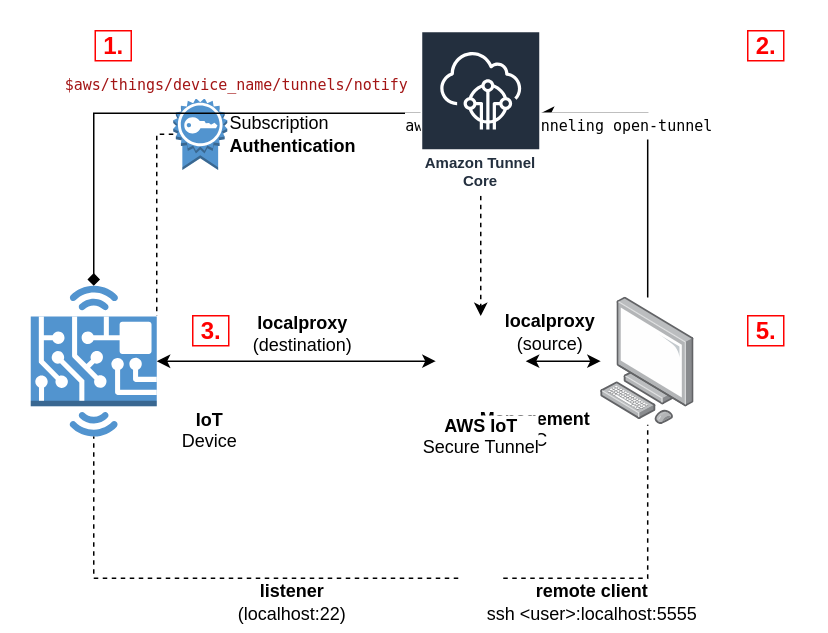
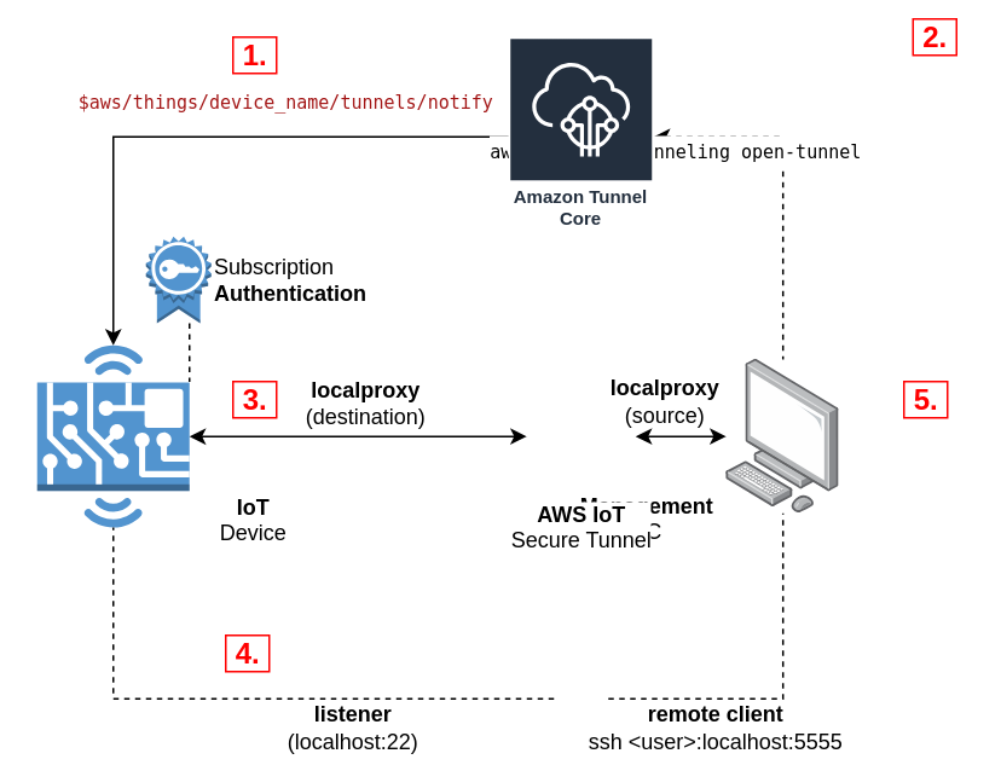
- <mxCell id="22" value="&lt;b style=&quot;font-size: 16px&quot;&gt;&lt;font color=&quot;#ff0000&quot; style=&quot;font-size: 16px&quot;&gt;&amp;nbsp;1.&amp;nbsp;&lt;/font&gt;&lt;/b&gt;" style="text;html=1;align=center;verticalAlign=middle;resizable=0;points=[];;autosize=1;fontSize=16;labelBorderColor=#FF0000;spacingLeft=0;labelBackgroundColor=none;" vertex="1" parent="1"><mxGeometry x="55" y="20" width="40" height="20" as="geometry" /></mxCell>
+ <mxCell id="22" value="&lt;b style=&quot;font-size: 16px&quot;&gt;&lt;font color=&quot;#ff0000&quot; style=&quot;font-size: 16px&quot;&gt;&amp;nbsp;1.&amp;nbsp;&lt;/font&gt;&lt;/b&gt;" style="text;html=1;align=center;verticalAlign=middle;resizable=0;points=[];;autosize=1;fontSize=16;labelBorderColor=#FF0000;spacingLeft=0;labelBackgroundColor=none;" vertex="1" parent="1"><mxGeometry x="120" y="20" width="40" height="20" as="geometry" /></mxCell>
- <mxCell id="23" value="&lt;b style=&quot;font-size: 16px&quot;&gt;&lt;font color=&quot;#ff0000&quot; style=&quot;font-size: 16px&quot;&gt;&amp;nbsp;2.&amp;nbsp;&lt;/font&gt;&lt;/b&gt;" style="text;html=1;align=center;verticalAlign=middle;resizable=0;points=[];;autosize=1;fontSize=16;labelBorderColor=#FF0000;spacingLeft=0;labelBackgroundColor=none;" vertex="1" parent="1"><mxGeometry x="490" y="20" width="40" height="20" as="geometry" /></mxCell>
+ <mxCell id="23" value="&lt;b style=&quot;font-size: 16px&quot;&gt;&lt;font color=&quot;#ff0000&quot; style=&quot;font-size: 16px&quot;&gt;&amp;nbsp;2.&amp;nbsp;&lt;/font&gt;&lt;/b&gt;" style="text;html=1;align=center;verticalAlign=middle;resizable=0;points=[];;autosize=1;fontSize=16;labelBorderColor=#FF0000;spacingLeft=0;labelBackgroundColor=none;" vertex="1" parent="1"><mxGeometry x="495" y="10" width="40" height="20" as="geometry" /></mxCell>
- <mxCell id="6" value="Subscription &lt;br&gt;&lt;b&gt;Authentication&lt;/b&gt;" style="outlineConnect=0;dashed=0;verticalLabelPosition=middle;verticalAlign=middle;align=left;html=1;shape=mxgraph.aws3.certificate;fillColor=#5294CF;gradientColor=none;labelPosition=right;" vertex="1" parent="1"><mxGeometry x="115" y="65" width="36" height="47.87" as="geometry" /></mxCell>
+ <mxCell id="6" value="Subscription &lt;br&gt;&lt;b&gt;Authentication&lt;/b&gt;" style="outlineConnect=0;dashed=0;verticalLabelPosition=middle;verticalAlign=middle;align=left;html=1;shape=mxgraph.aws3.certificate;fillColor=#5294CF;gradientColor=none;labelPosition=right;" vertex="1" parent="1"><mxGeometry x="80" y="130" width="36" height="47.87" as="geometry" /></mxCell>
- <mxCell id="10" style="edgeStyle=orthogonalEdgeStyle;rounded=0;orthogonalLoop=1;jettySize=auto;html=1;startArrow=classic;startFill=1;endArrow=none;endFill=0;" edge="1" parent="1" source="12" target="13"><mxGeometry relative="1" as="geometry" /></mxCell>
+ <mxCell id="10" style="edgeStyle=orthogonalEdgeStyle;rounded=0;orthogonalLoop=1;jettySize=auto;html=1;startArrow=classic;startFill=1;endArrow=none;endFill=0;dashed=1;" edge="1" parent="1" source="12" target="13"><mxGeometry relative="1" as="geometry" /></mxCell>
- <mxCell id="9" style="edgeStyle=orthogonalEdgeStyle;rounded=0;orthogonalLoop=1;jettySize=auto;html=1;entryX=0.5;entryY=0;entryDx=0;entryDy=0;dashed=1;" edge="1" parent="1" source="12" target="16"><mxGeometry relative="1" as="geometry" /></mxCell>
- <mxCell id="7" style="edgeStyle=orthogonalEdgeStyle;rounded=0;orthogonalLoop=1;jettySize=auto;html=1;entryX=0.5;entryY=0;entryDx=0;entryDy=0;entryPerimeter=0;endArrow=diamond;" edge="1" parent="1" source="12" target="4"><mxGeometry relative="1" as="geometry" /></mxCell>
+ <mxCell id="7" style="edgeStyle=orthogonalEdgeStyle;rounded=0;orthogonalLoop=1;jettySize=auto;html=1;entryX=0.5;entryY=0;entryDx=0;entryDy=0;entryPerimeter=0;" edge="1" parent="1" source="12" target="4"><mxGeometry relative="1" as="geometry" /></mxCell>
+ <mxCell id="25" value="&lt;b style=&quot;font-size: 16px&quot;&gt;&lt;font color=&quot;#ff0000&quot; style=&quot;font-size: 16px&quot;&gt;&amp;nbsp;4.&amp;nbsp;&lt;/font&gt;&lt;/b&gt;" style="text;html=1;align=center;verticalAlign=middle;resizable=0;points=[];;autosize=1;fontSize=16;labelBorderColor=#FF0000;spacingLeft=0;labelBackgroundColor=none;" vertex="1" parent="1"><mxGeometry x="116" y="350" width="40" height="20" as="geometry" /></mxCell>
